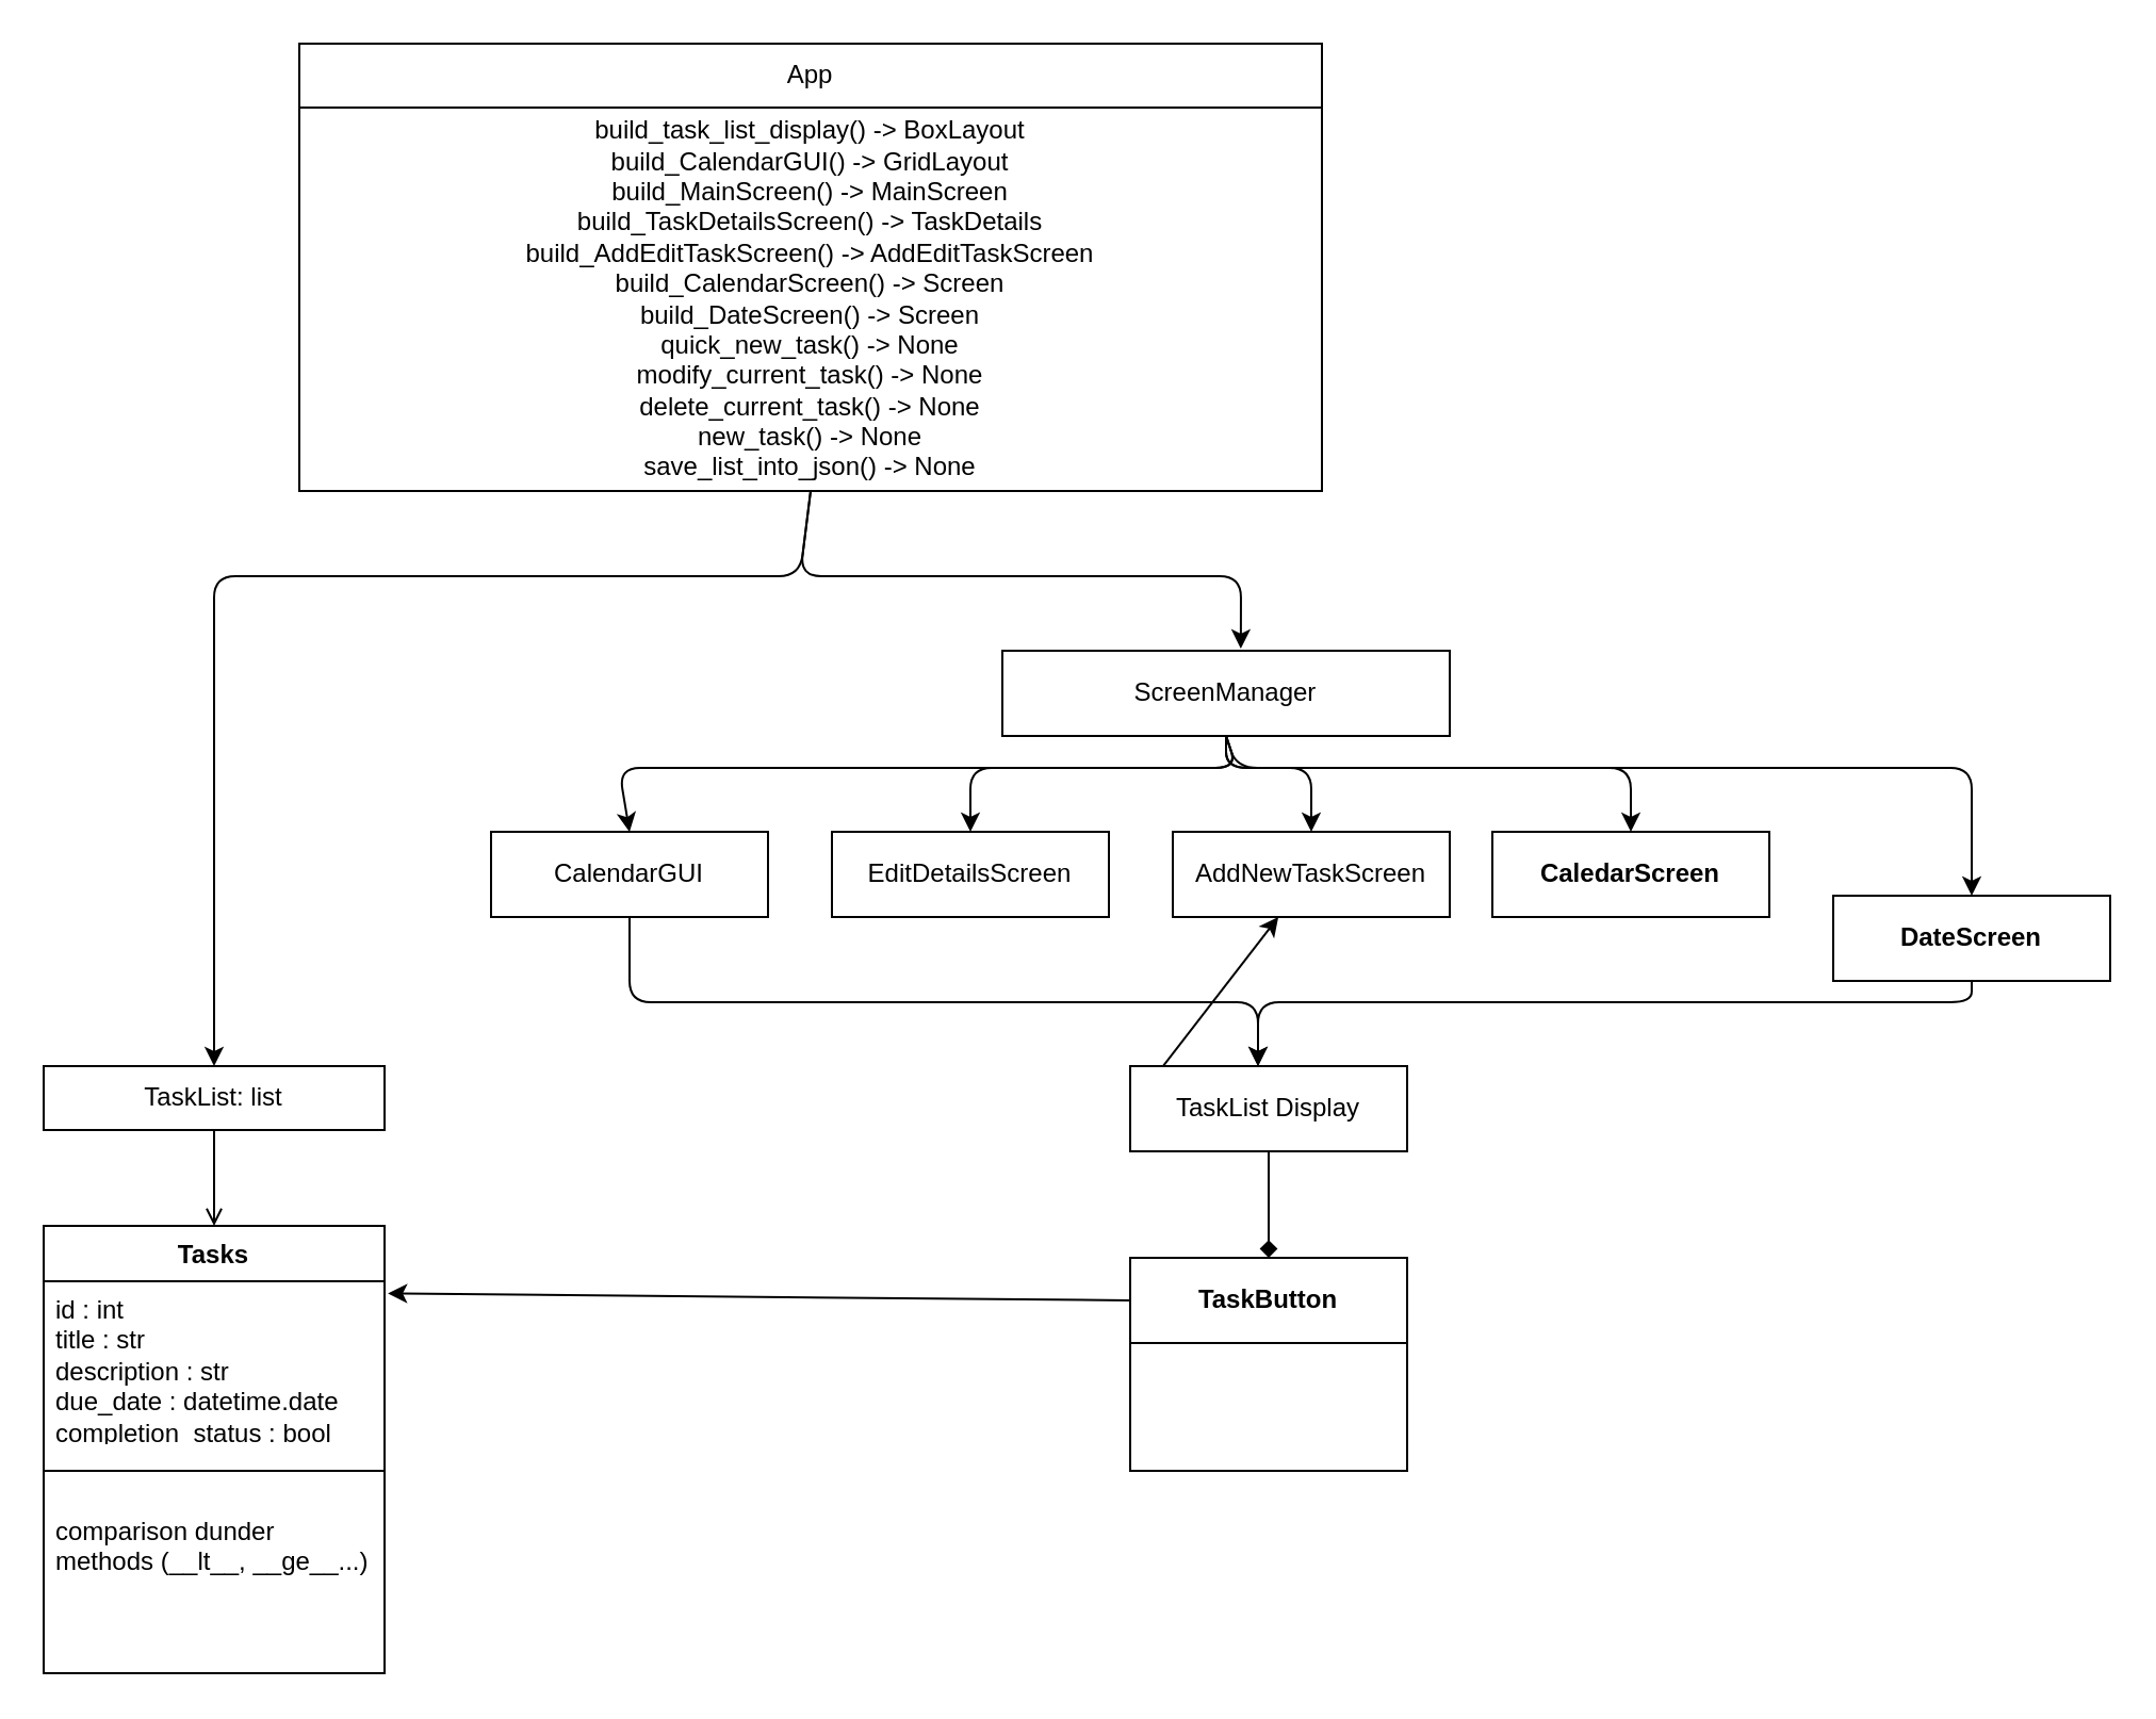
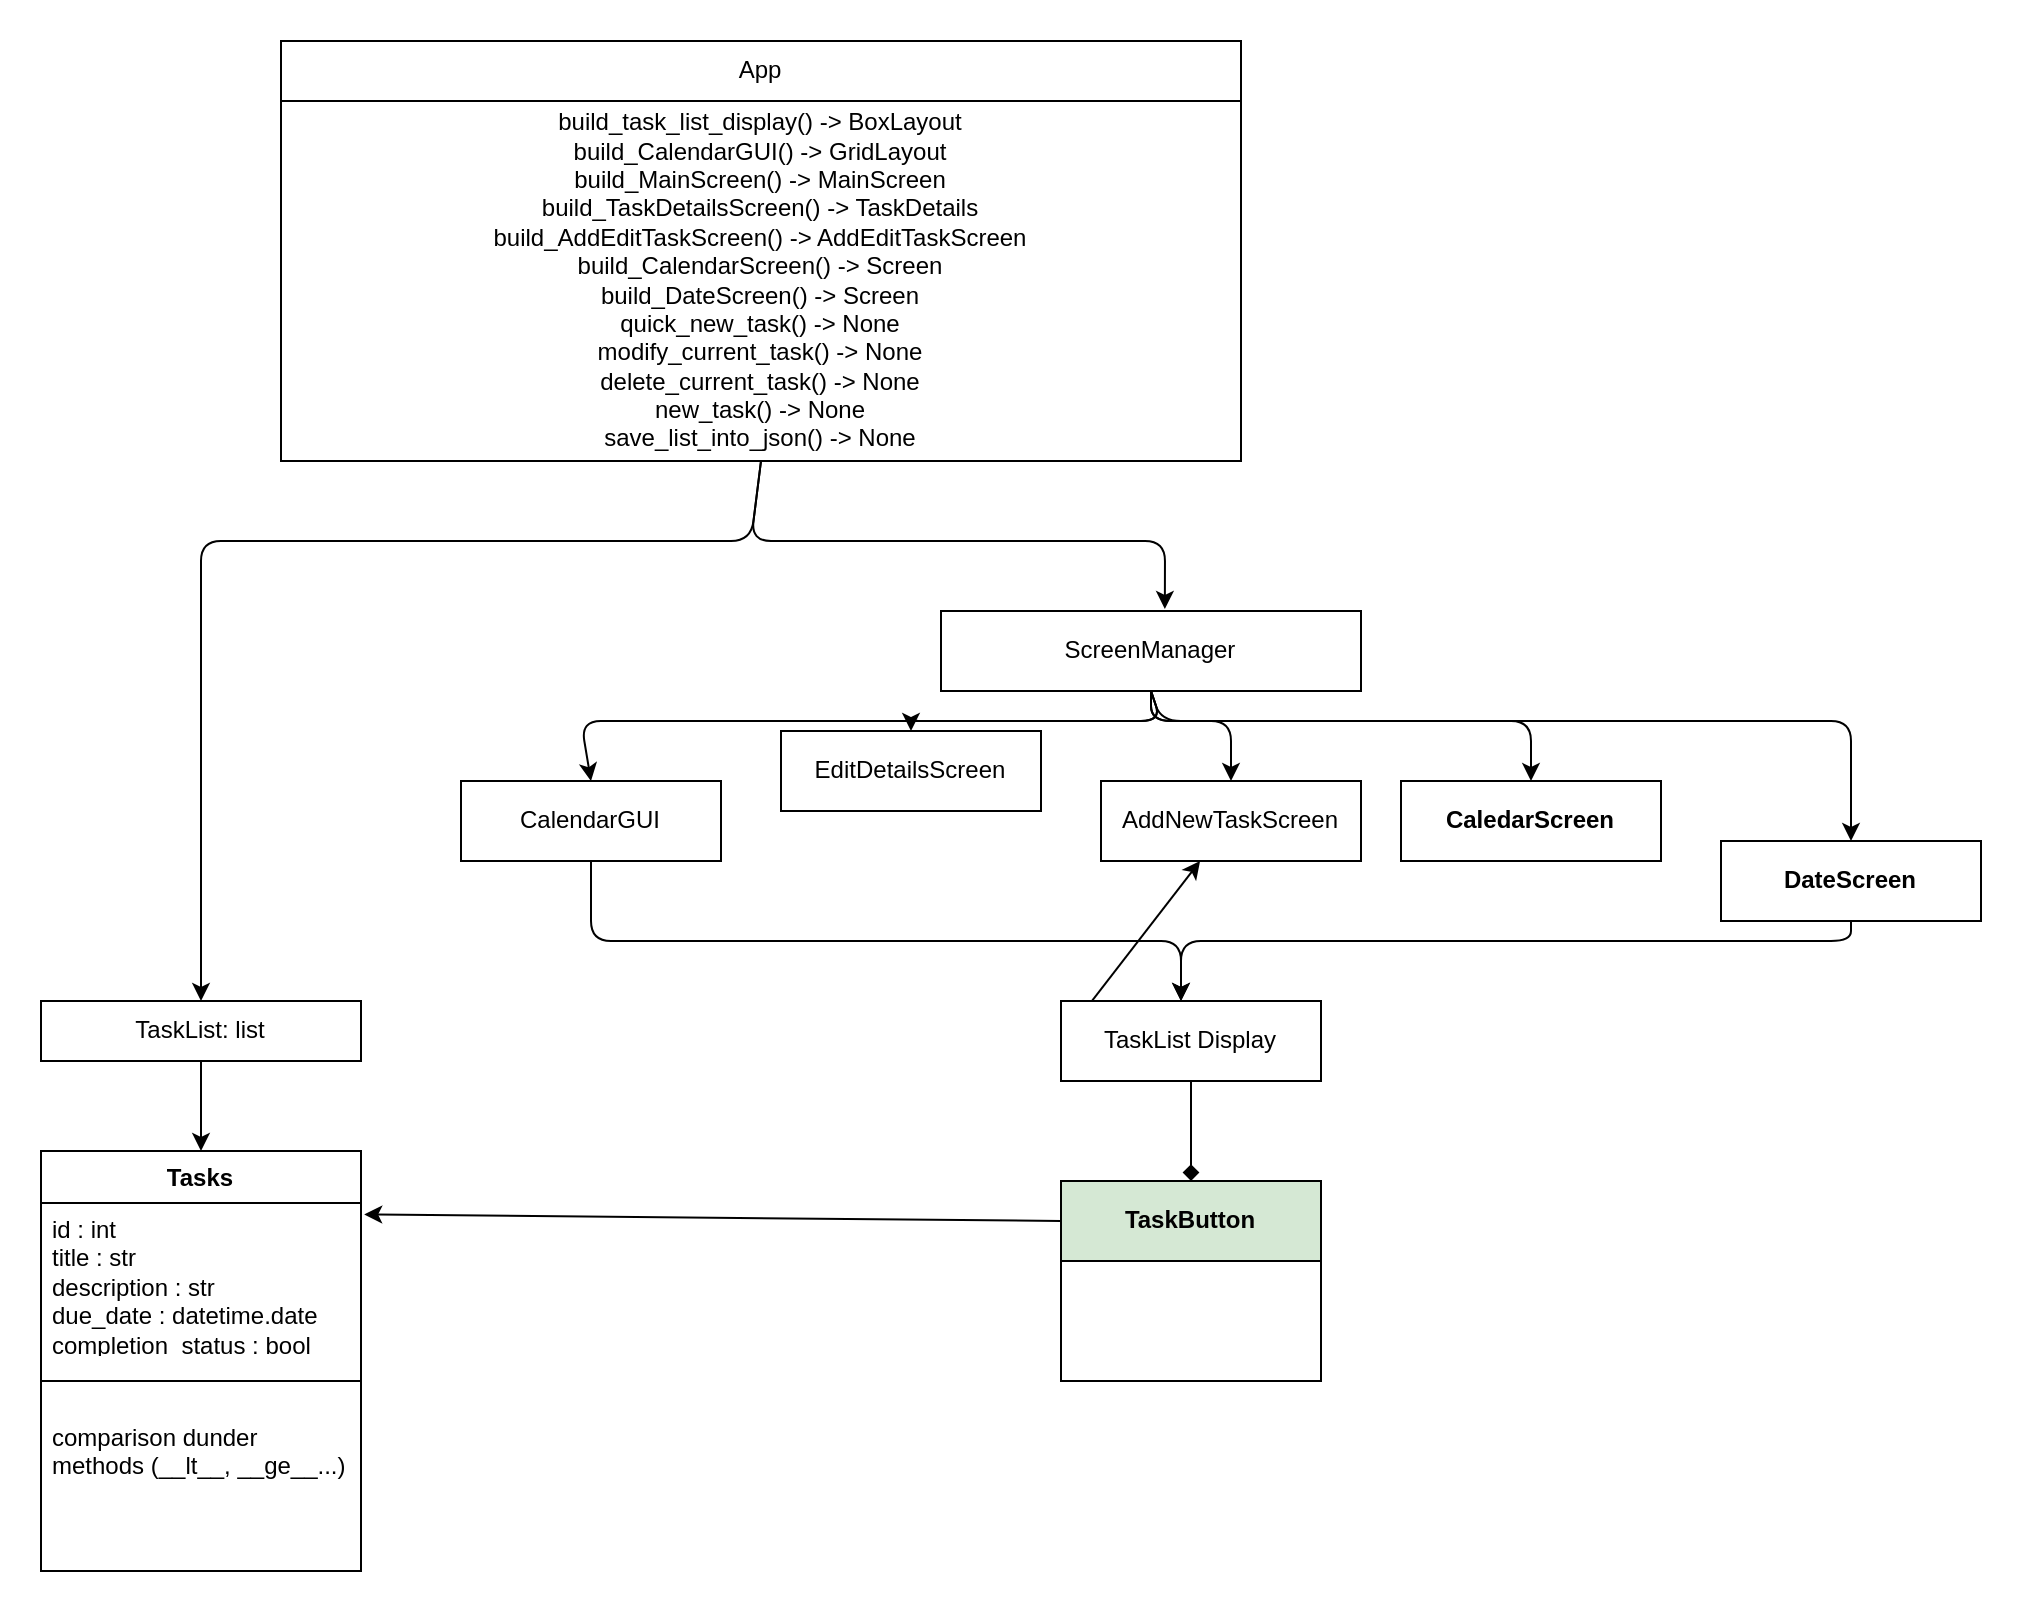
- <mxCell id="11" value="EditDetailsScreen" style="whiteSpace=wrap;html=1;" vertex="1" parent="1"><mxGeometry x="390" y="390" width="130" height="40" as="geometry" /></mxCell>
+ <mxCell id="11" value="EditDetailsScreen" style="whiteSpace=wrap;html=1;" vertex="1" parent="1"><mxGeometry x="390" y="365" width="130" height="40" as="geometry" /></mxCell>
- <mxCell id="20" style="edgeStyle=none;html=1;exitX=0.5;exitY=1;exitDx=0;exitDy=0;entryX=0.5;entryY=0;entryDx=0;entryDy=0;endArrow=open;" edge="1" parent="1" source="21" target="2"><mxGeometry relative="1" as="geometry" /></mxCell>
+ <mxCell id="20" style="edgeStyle=none;html=1;exitX=0.5;exitY=1;exitDx=0;exitDy=0;entryX=0.5;entryY=0;entryDx=0;entryDy=0;" edge="1" parent="1" source="21" target="2"><mxGeometry relative="1" as="geometry" /></mxCell>
- <mxCell id="25" value="TaskButton" style="whiteSpace=wrap;html=1;fontStyle=1" vertex="1" parent="1"><mxGeometry x="530" y="590" width="130" height="40" as="geometry" /></mxCell>
+ <mxCell id="25" value="TaskButton" style="whiteSpace=wrap;html=1;fontStyle=1;fillColor=#d5e8d4;" vertex="1" parent="1"><mxGeometry x="530" y="590" width="130" height="40" as="geometry" /></mxCell>
